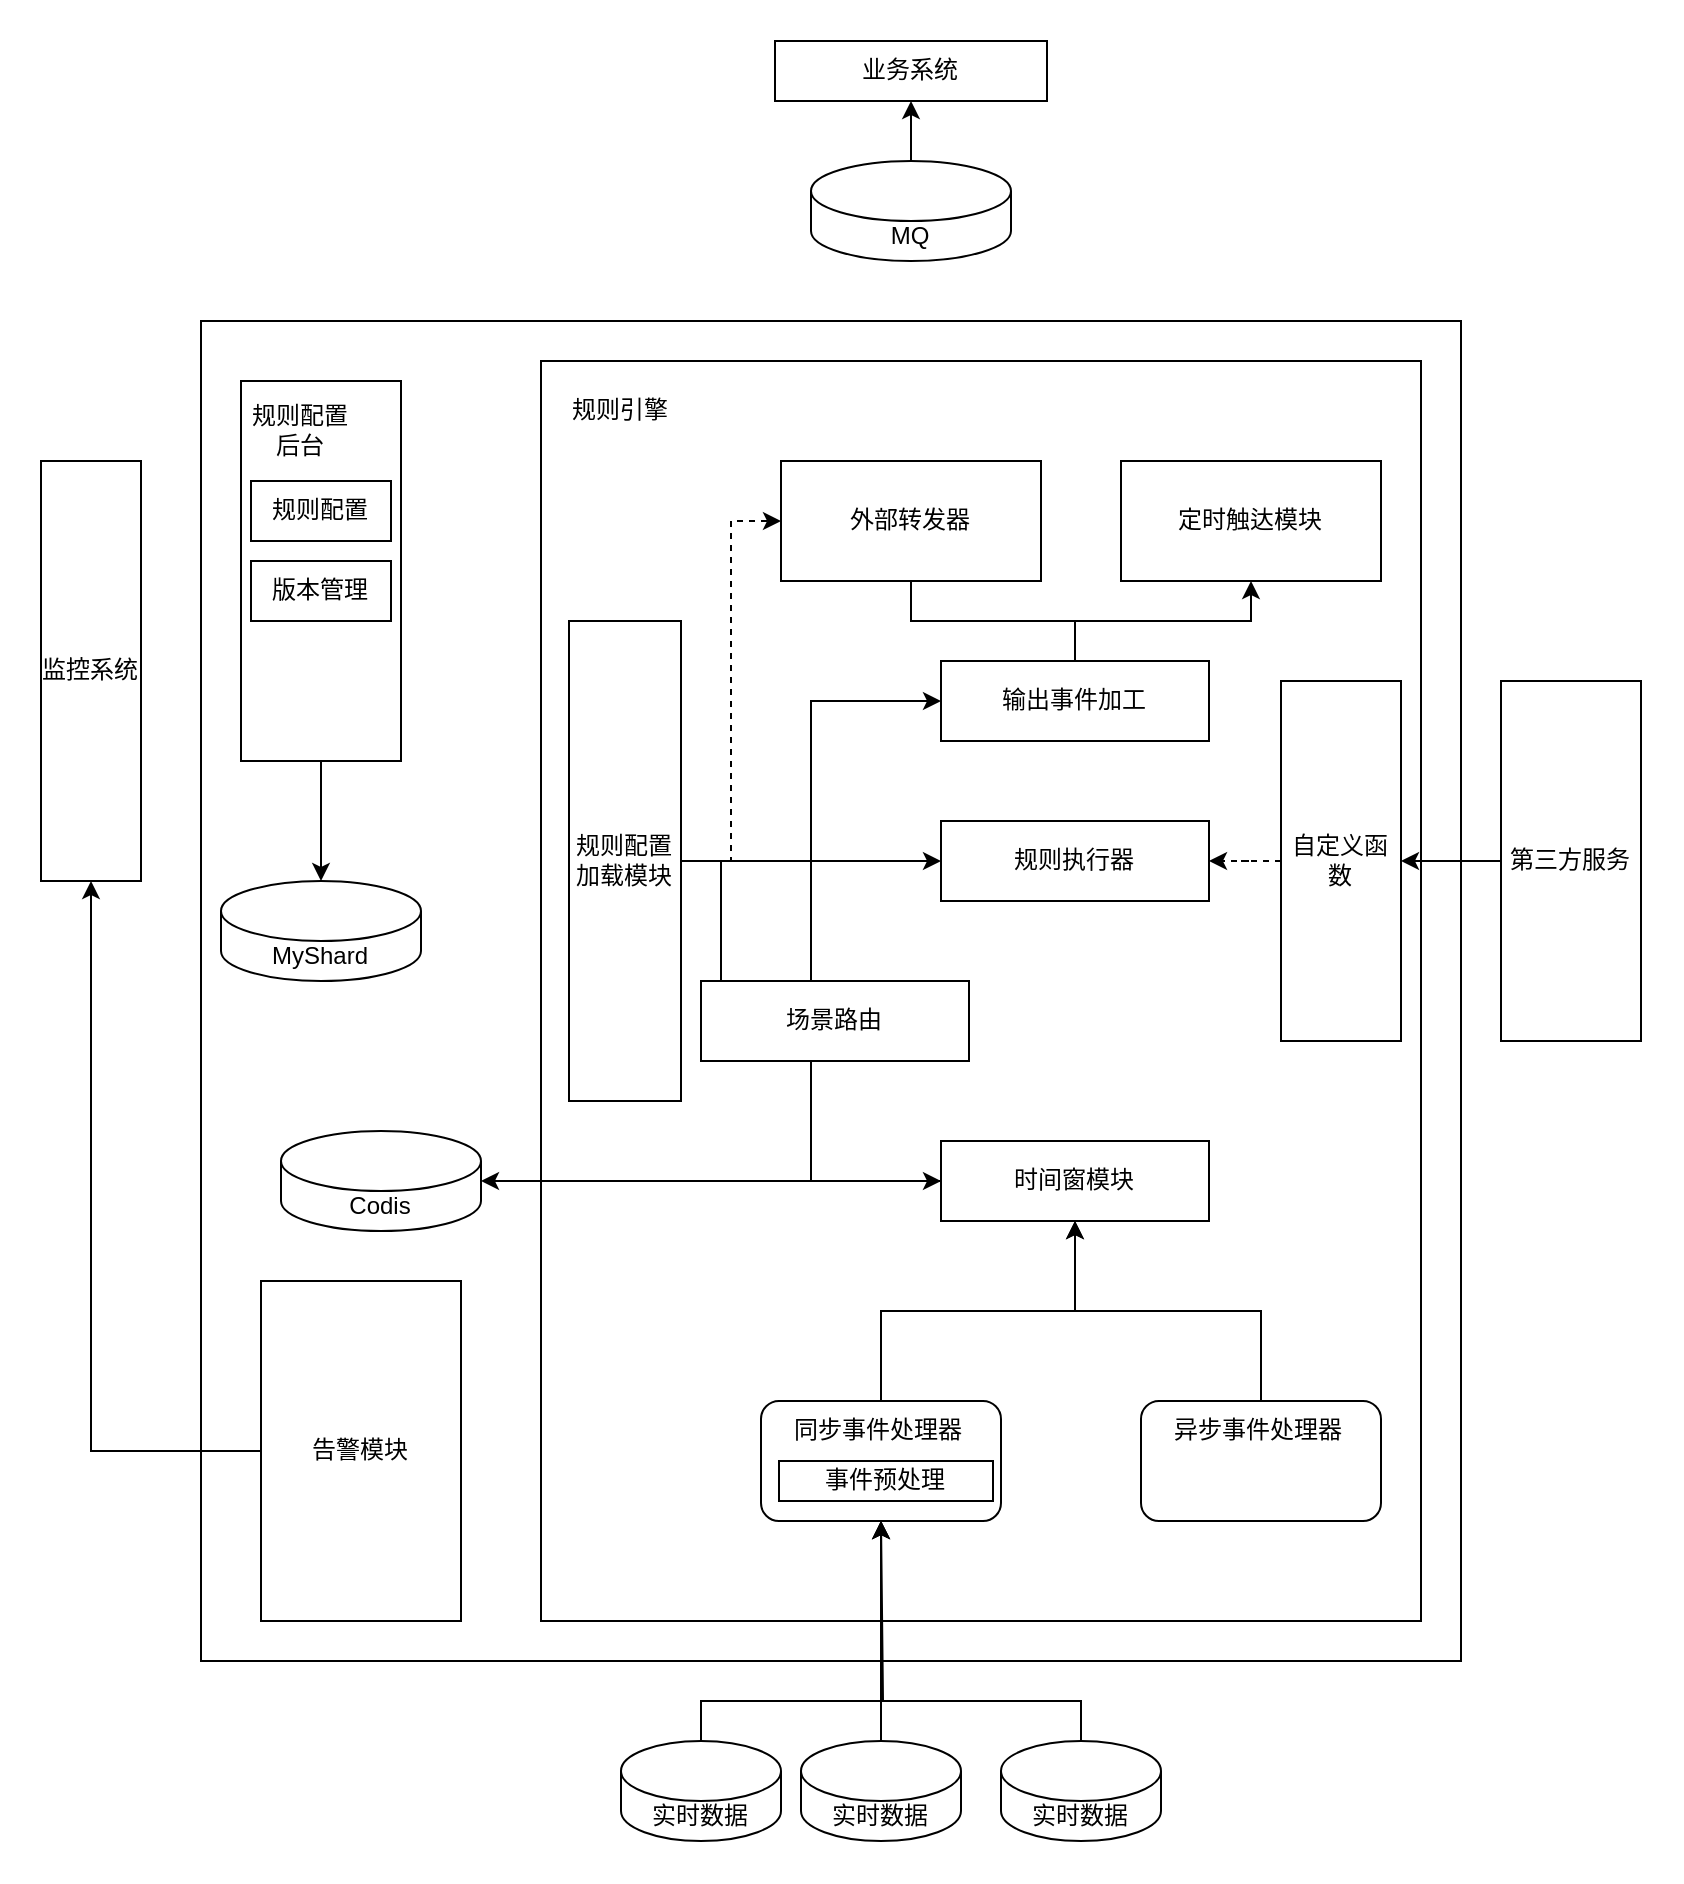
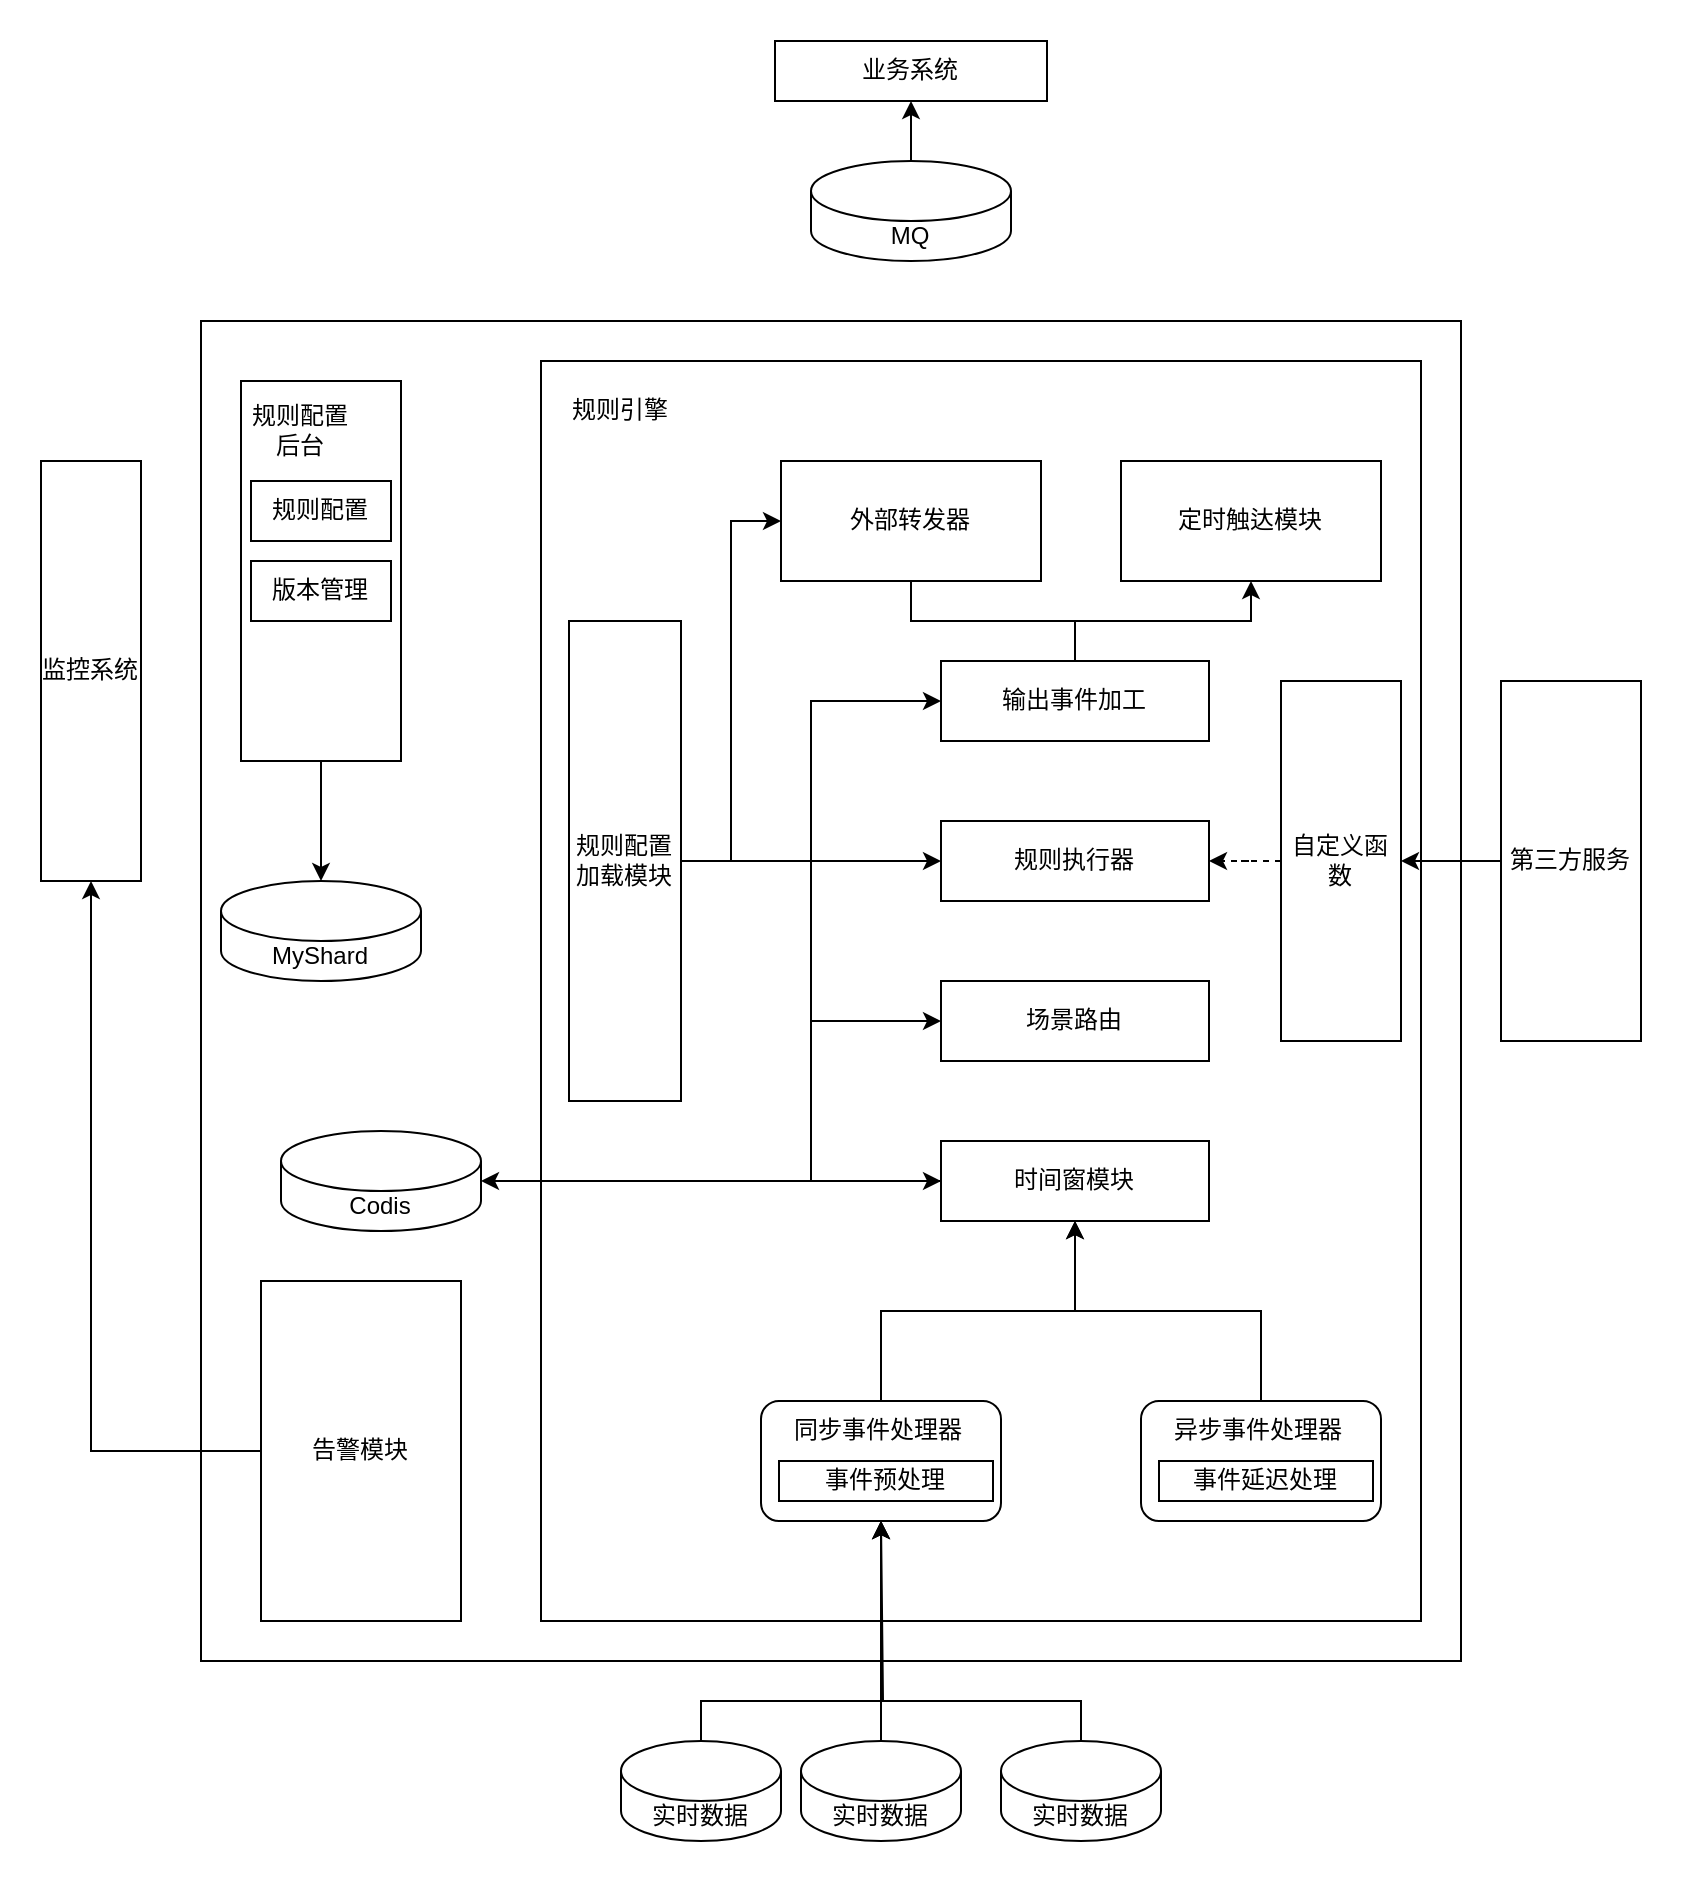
- <mxCell id="16" style="edgeStyle=orthogonalEdgeStyle;rounded=0;orthogonalLoop=1;jettySize=auto;html=1;entryX=0;entryY=0.5;entryDx=0;entryDy=0;dashed=1;" edge="1" parent="1" source="21" target="22"><mxGeometry relative="1" as="geometry" /></mxCell>
+ <mxCell id="16" style="edgeStyle=orthogonalEdgeStyle;rounded=0;orthogonalLoop=1;jettySize=auto;html=1;entryX=0;entryY=0.5;entryDx=0;entryDy=0;" edge="1" parent="1" source="21" target="22"><mxGeometry relative="1" as="geometry" /></mxCell>
- <mxCell id="30" value="场景路由" style="rounded=0;whiteSpace=wrap;html=1;" vertex="1" parent="1"><mxGeometry x="350" y="490" width="134" height="40" as="geometry" /></mxCell>
+ <mxCell id="30" value="场景路由" style="rounded=0;whiteSpace=wrap;html=1;" vertex="1" parent="1"><mxGeometry x="470" y="490" width="134" height="40" as="geometry" /></mxCell>
+ <mxCell id="39" value="事件延迟处理" style="rounded=0;whiteSpace=wrap;html=1;" vertex="1" parent="36"><mxGeometry x="9" y="30" width="107" height="20" as="geometry" /></mxCell>
